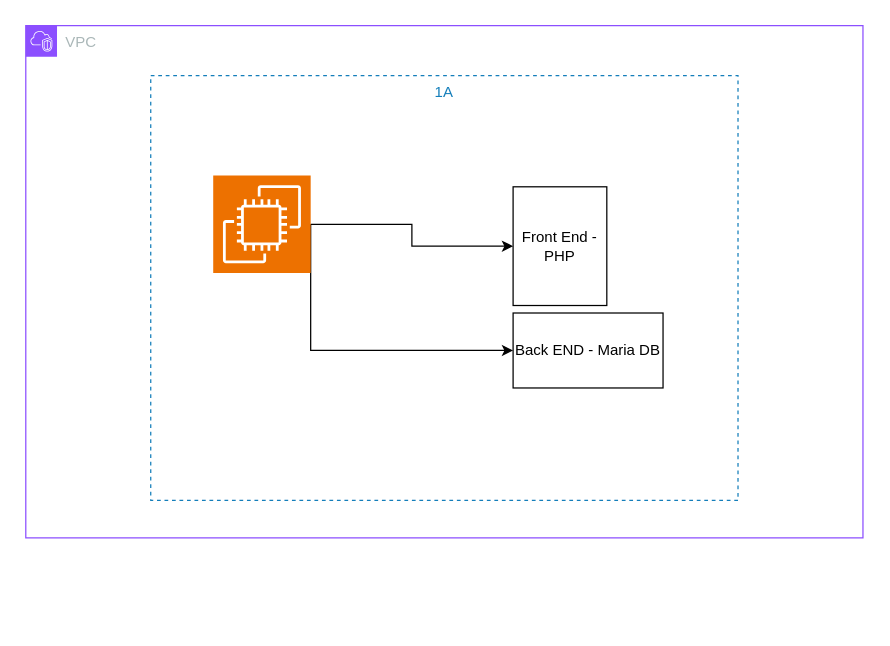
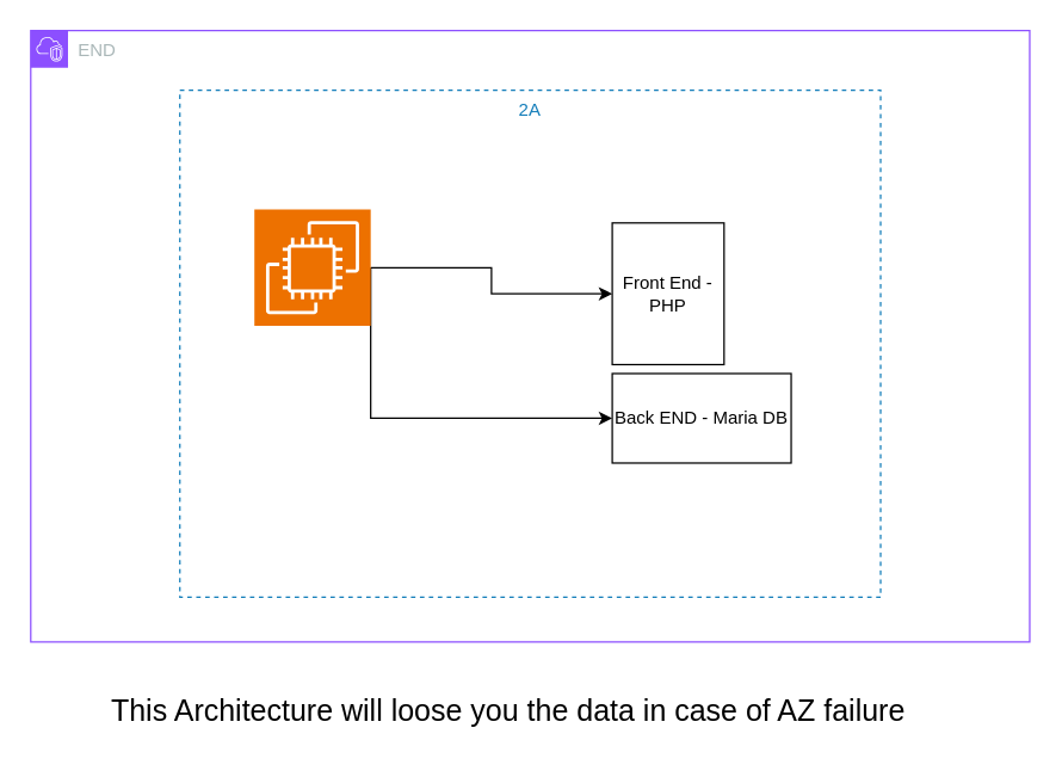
- <mxCell id="2" value="VPC" style="points=[[0,0],[0.25,0],[0.5,0],[0.75,0],[1,0],[1,0.25],[1,0.5],[1,0.75],[1,1],[0.75,1],[0.5,1],[0.25,1],[0,1],[0,0.75],[0,0.5],[0,0.25]];outlineConnect=0;gradientColor=none;html=1;whiteSpace=wrap;fontSize=12;fontStyle=0;container=1;pointerEvents=0;collapsible=0;recursiveResize=0;shape=mxgraph.aws4.group;grIcon=mxgraph.aws4.group_vpc2;strokeColor=#8C4FFF;fillColor=none;verticalAlign=top;align=left;spacingLeft=30;fontColor=#AAB7B8;dashed=0;" vertex="1" parent="1"><mxGeometry x="20" y="20" width="670" height="410" as="geometry" /></mxCell>
+ <mxCell id="2" value="END" style="points=[[0,0],[0.25,0],[0.5,0],[0.75,0],[1,0],[1,0.25],[1,0.5],[1,0.75],[1,1],[0.75,1],[0.5,1],[0.25,1],[0,1],[0,0.75],[0,0.5],[0,0.25]];outlineConnect=0;gradientColor=none;html=1;whiteSpace=wrap;fontSize=12;fontStyle=0;container=1;pointerEvents=0;collapsible=0;recursiveResize=0;shape=mxgraph.aws4.group;grIcon=mxgraph.aws4.group_vpc2;strokeColor=#8C4FFF;fillColor=none;verticalAlign=top;align=left;spacingLeft=30;fontColor=#AAB7B8;dashed=0;" vertex="1" parent="1"><mxGeometry x="20" y="20" width="670" height="410" as="geometry" /></mxCell>
- <mxCell id="3" value="1A" style="fillColor=none;strokeColor=#147EBA;dashed=1;verticalAlign=top;fontStyle=0;fontColor=#147EBA;whiteSpace=wrap;html=1;" vertex="1" parent="2"><mxGeometry x="100" y="40" width="470" height="340" as="geometry" /></mxCell>
+ <mxCell id="3" value="2A" style="fillColor=none;strokeColor=#147EBA;dashed=1;verticalAlign=top;fontStyle=0;fontColor=#147EBA;whiteSpace=wrap;html=1;" vertex="1" parent="2"><mxGeometry x="100" y="40" width="470" height="340" as="geometry" /></mxCell>
+ <mxCell id="9" value="&lt;font style=&quot;font-size: 20px;&quot;&gt;This Architecture will loose you the data in case of AZ failure&lt;/font&gt;" style="text;html=1;align=center;verticalAlign=middle;resizable=0;points=[];autosize=1;strokeColor=none;fillColor=none;" vertex="1" parent="1"><mxGeometry x="60" y="455" width="560" height="40" as="geometry" /></mxCell>
